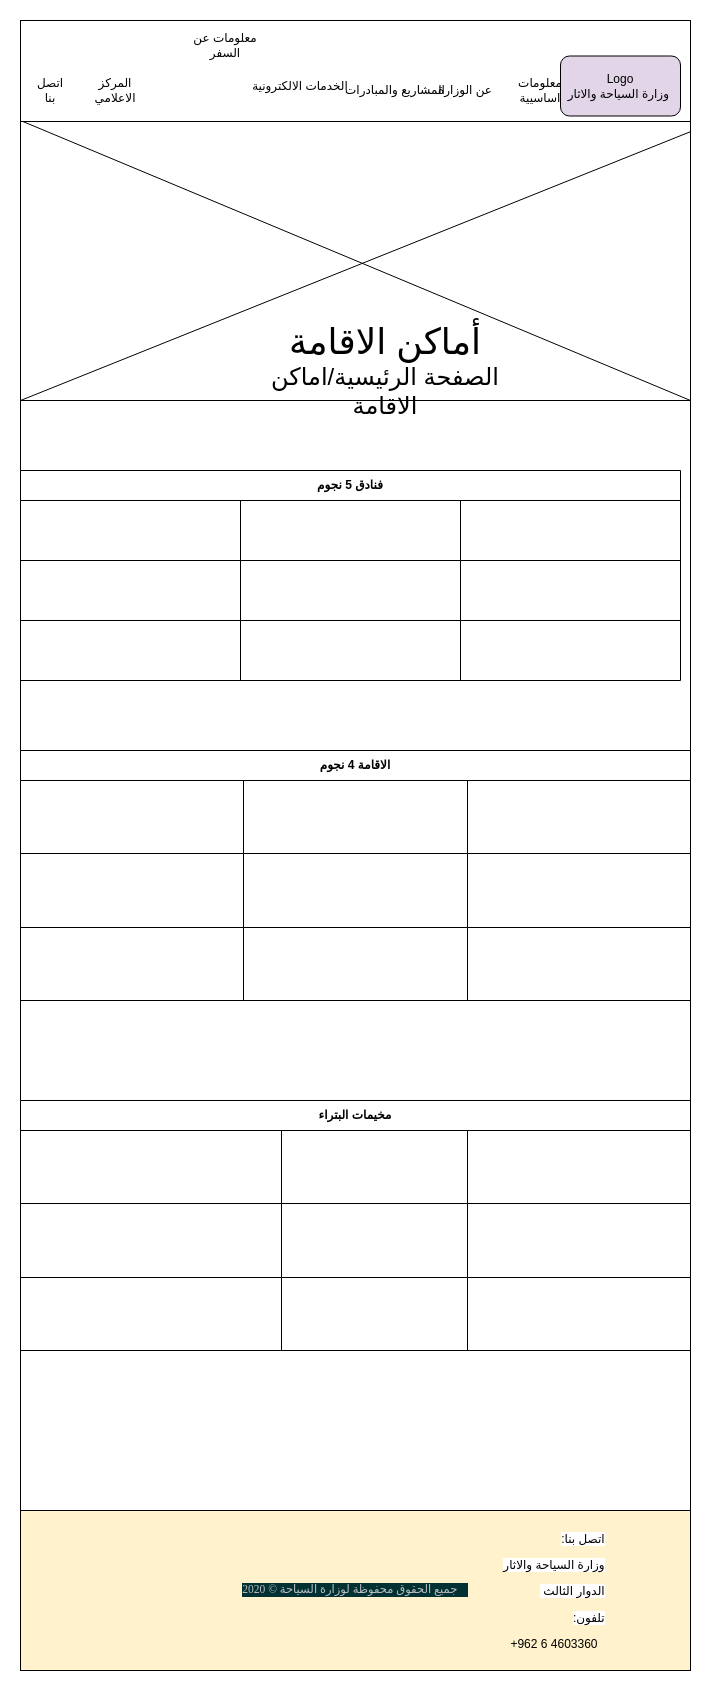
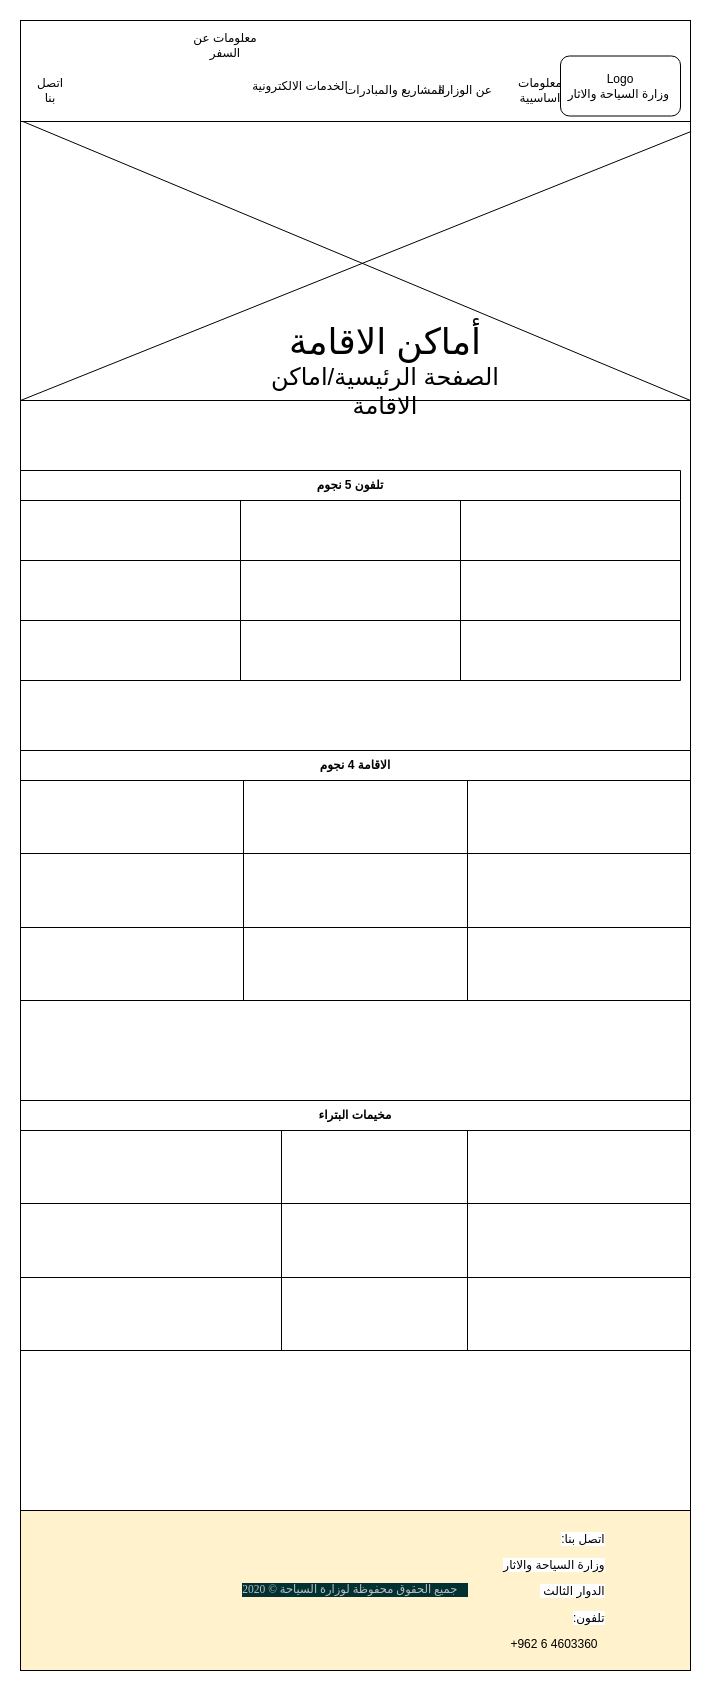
- <mxCell id="10" value="Logo&lt;br&gt;وزارة السياحة والاثار&amp;nbsp;" style="rounded=1;whiteSpace=wrap;html=1;fillColor=#e1d5e7;" vertex="1" parent="1"><mxGeometry x="560" y="55.5" width="120" height="60" as="geometry" /></mxCell>
+ <mxCell id="10" value="Logo&lt;br&gt;وزارة السياحة والاثار&amp;nbsp;" style="rounded=1;whiteSpace=wrap;html=1;" vertex="1" parent="1"><mxGeometry x="560" y="55.5" width="120" height="60" as="geometry" /></mxCell>
- <mxCell id="16" value="المركز الاعلامي" style="text;html=1;strokeColor=none;fillColor=none;align=center;verticalAlign=middle;whiteSpace=wrap;rounded=0;" vertex="1" parent="1"><mxGeometry x="80" y="80" width="70" height="20" as="geometry" /></mxCell>
- <mxCell id="18" value="فنادق 5 نجوم" style="shape=table;html=1;whiteSpace=wrap;startSize=30;container=1;collapsible=0;childLayout=tableLayout;fontStyle=1;align=center;" vertex="1" parent="1"><mxGeometry x="20" y="470" width="660" height="210" as="geometry" /></mxCell>
+ <mxCell id="18" value="تلفون 5 نجوم" style="shape=table;html=1;whiteSpace=wrap;startSize=30;container=1;collapsible=0;childLayout=tableLayout;fontStyle=1;align=center;" vertex="1" parent="1"><mxGeometry x="20" y="470" width="660" height="210" as="geometry" /></mxCell>
